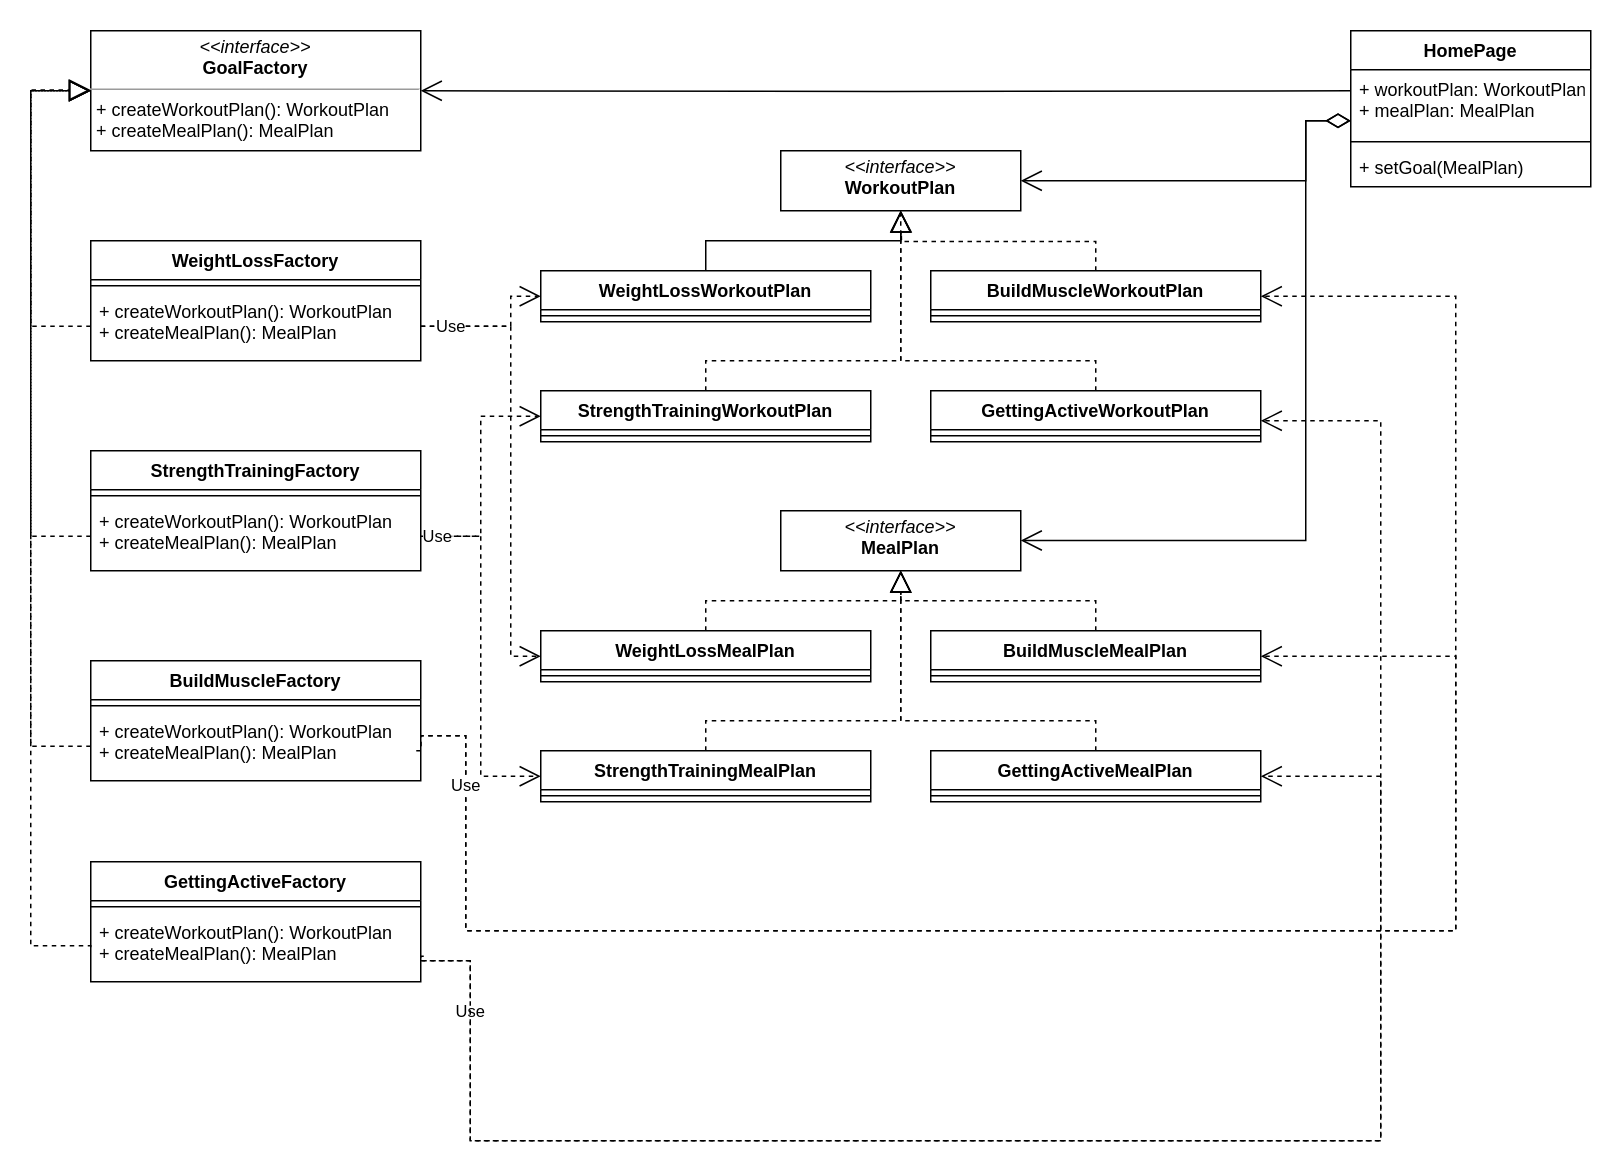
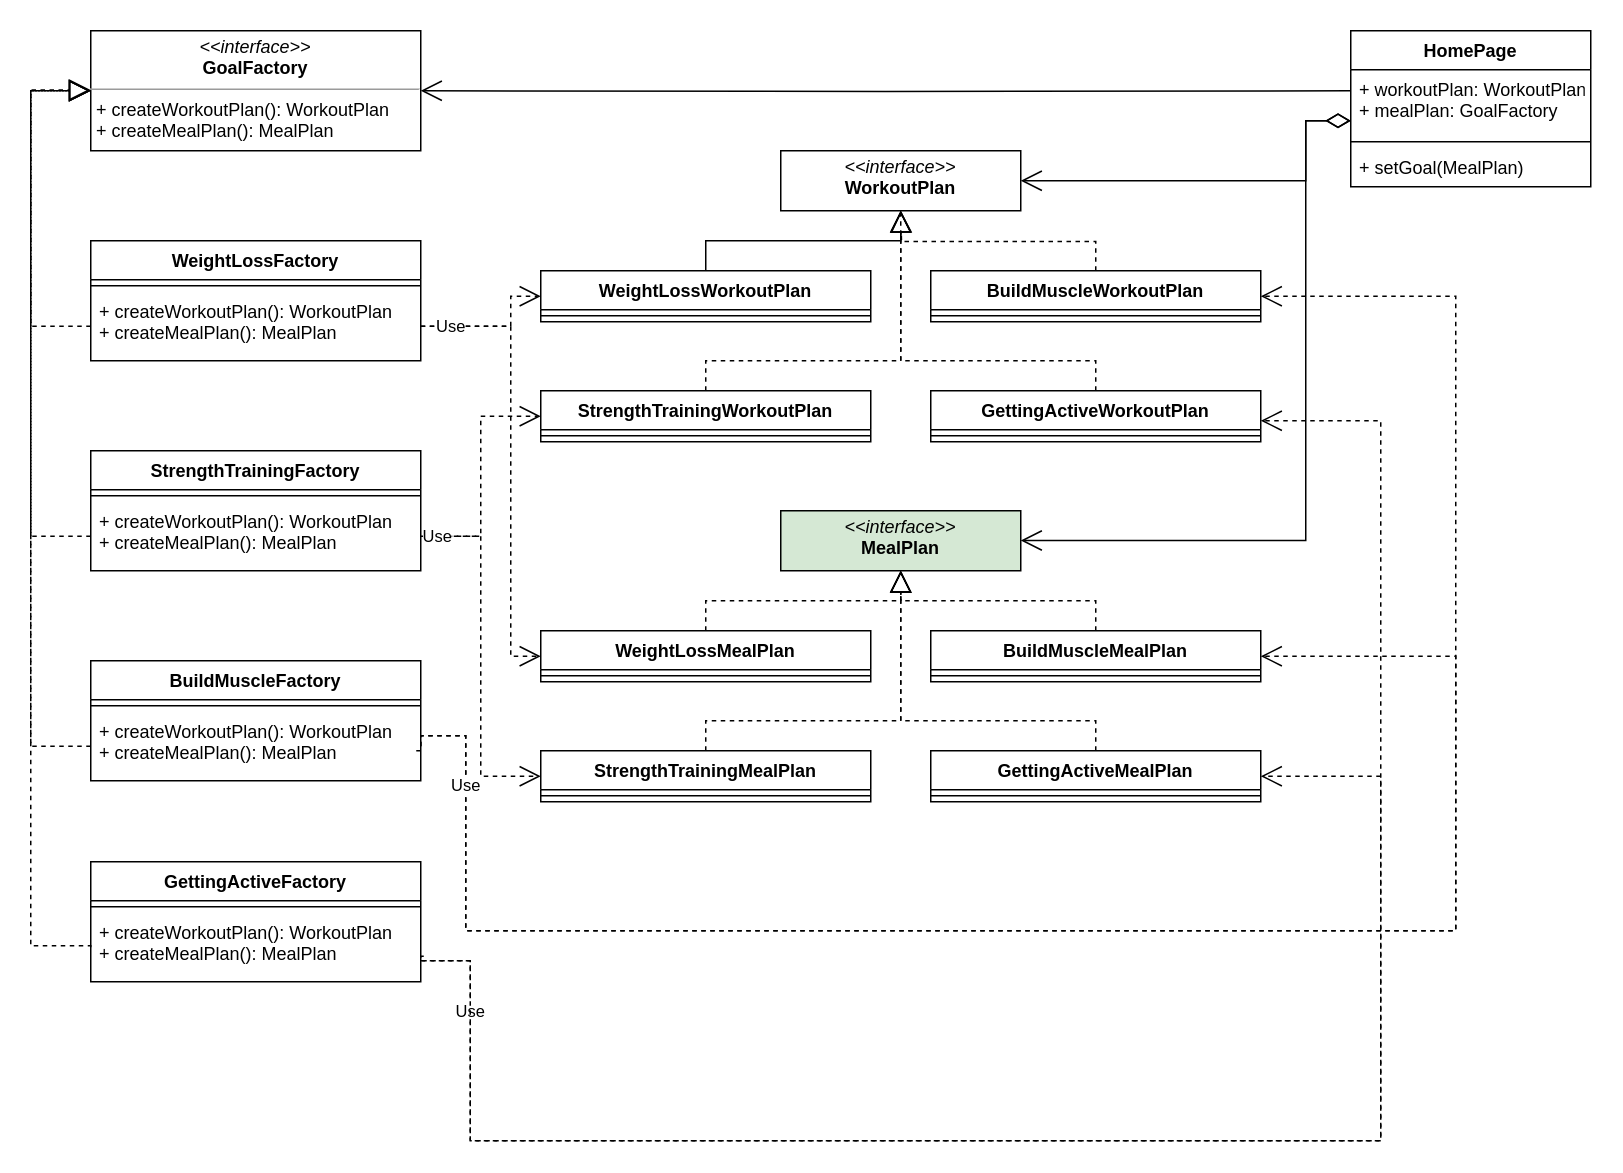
- <mxCell id="3" value="+ workoutPlan: WorkoutPlan&#10;+ mealPlan: MealPlan" style="text;strokeColor=none;fillColor=none;align=left;verticalAlign=top;spacingLeft=4;spacingRight=4;overflow=hidden;rotatable=0;points=[[0,0.5],[1,0.5]];portConstraint=eastwest;" vertex="1" parent="2"><mxGeometry y="26" width="160" height="44" as="geometry" /></mxCell>
+ <mxCell id="3" value="+ workoutPlan: WorkoutPlan&#10;+ mealPlan: GoalFactory" style="text;strokeColor=none;fillColor=none;align=left;verticalAlign=top;spacingLeft=4;spacingRight=4;overflow=hidden;rotatable=0;points=[[0,0.5],[1,0.5]];portConstraint=eastwest;" vertex="1" parent="2"><mxGeometry y="26" width="160" height="44" as="geometry" /></mxCell>
- <mxCell id="12" value="&lt;p style=&quot;margin:0px;margin-top:4px;text-align:center;&quot;&gt;&lt;i&gt;&amp;lt;&amp;lt;interface&amp;gt;&amp;gt;&lt;/i&gt;&lt;br&gt;&lt;b&gt;MealPlan&lt;/b&gt;&lt;/p&gt;" style="verticalAlign=top;align=left;overflow=fill;fontSize=12;fontFamily=Helvetica;html=1;" vertex="1" parent="1"><mxGeometry x="520" y="340" width="160" height="40" as="geometry" /></mxCell>
+ <mxCell id="12" value="&lt;p style=&quot;margin:0px;margin-top:4px;text-align:center;&quot;&gt;&lt;i&gt;&amp;lt;&amp;lt;interface&amp;gt;&amp;gt;&lt;/i&gt;&lt;br&gt;&lt;b&gt;MealPlan&lt;/b&gt;&lt;/p&gt;" style="verticalAlign=top;align=left;overflow=fill;fontSize=12;fontFamily=Helvetica;html=1;fillColor=#d5e8d4;" vertex="1" parent="1"><mxGeometry x="520" y="340" width="160" height="40" as="geometry" /></mxCell>
